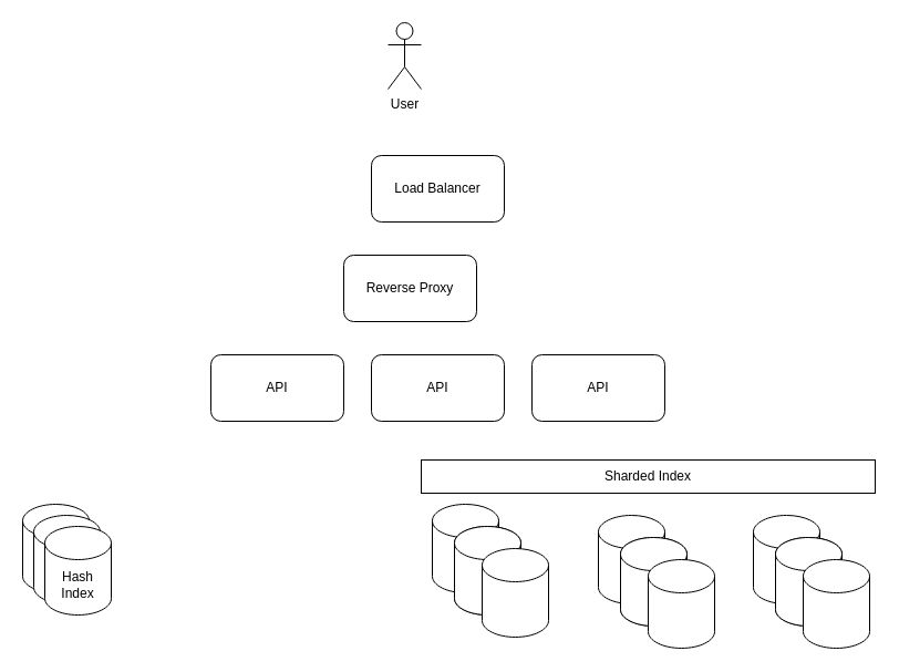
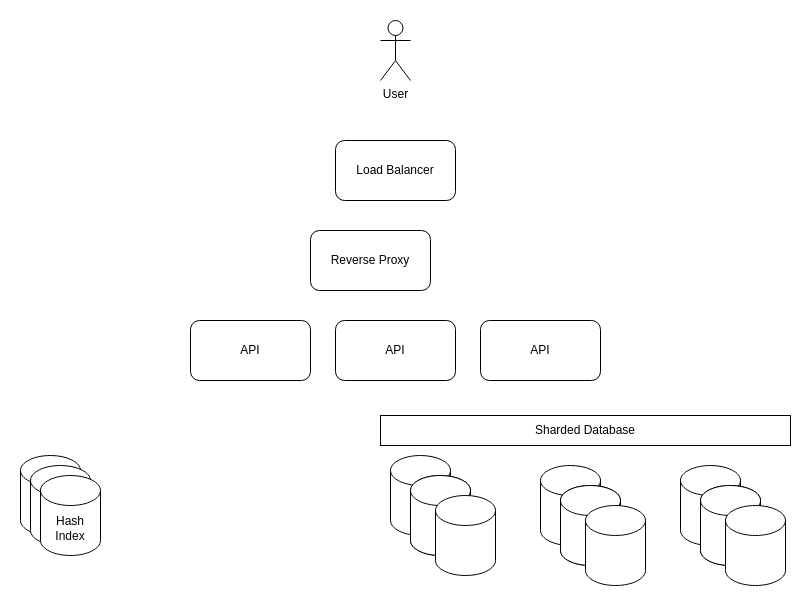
- <mxCell id="2" value="User" style="shape=umlActor;verticalLabelPosition=bottom;verticalAlign=top;html=1;outlineConnect=0;" vertex="1" parent="1"><mxGeometry x="350" y="20" width="30" height="60" as="geometry" /></mxCell>
+ <mxCell id="2" value="User" style="shape=umlActor;verticalLabelPosition=bottom;verticalAlign=top;html=1;outlineConnect=0;" vertex="1" parent="1"><mxGeometry x="380" y="20" width="30" height="60" as="geometry" /></mxCell>
- <mxCell id="20" value="Sharded Index" style="text;html=1;align=center;verticalAlign=middle;whiteSpace=wrap;rounded=0;strokeColor=default;" vertex="1" parent="1"><mxGeometry x="380" y="415" width="410" height="30" as="geometry" /></mxCell>
+ <mxCell id="20" value="Sharded Database" style="text;html=1;align=center;verticalAlign=middle;whiteSpace=wrap;rounded=0;strokeColor=default;" vertex="1" parent="1"><mxGeometry x="380" y="415" width="410" height="30" as="geometry" /></mxCell>
